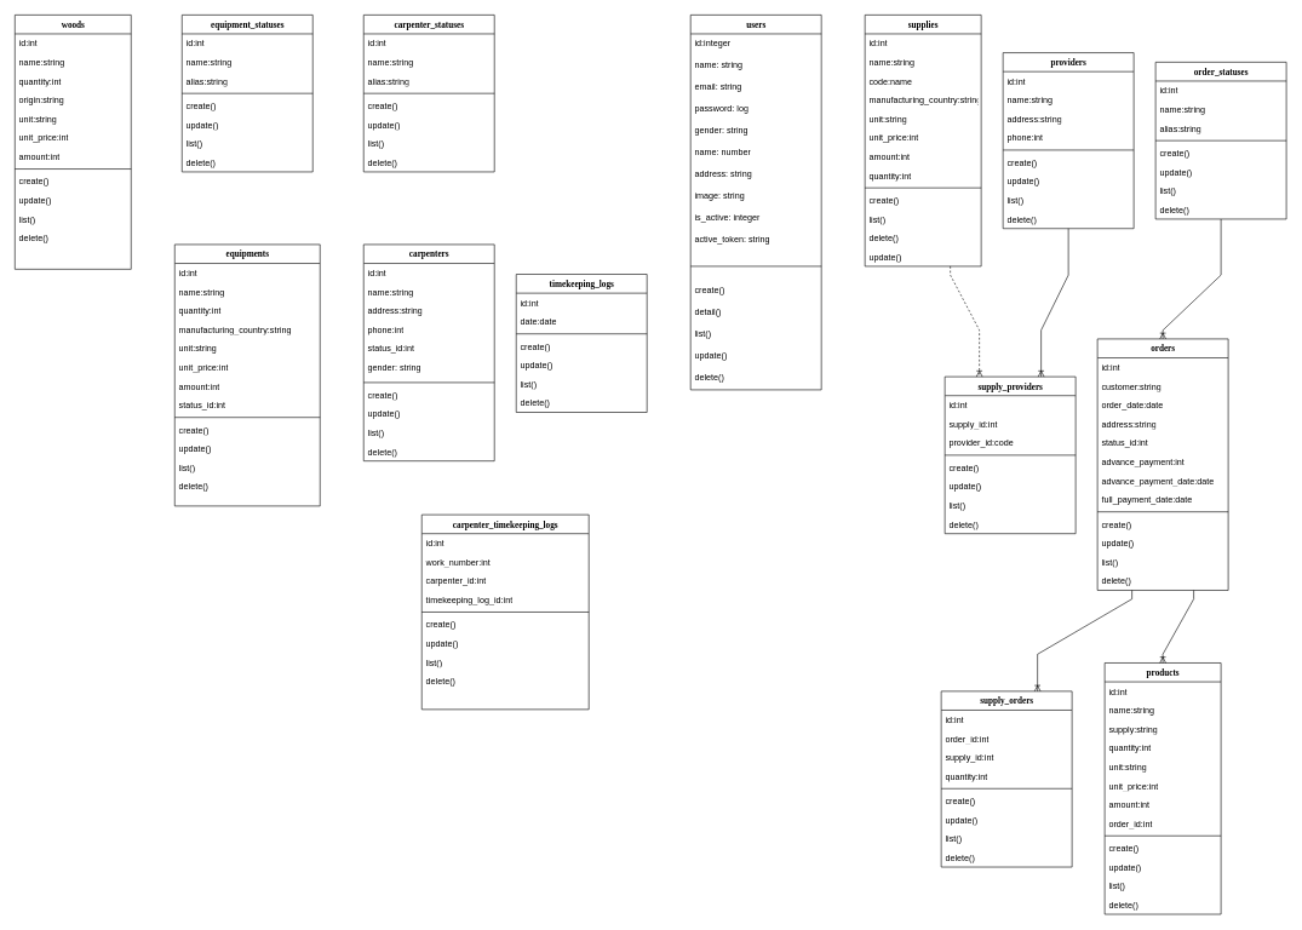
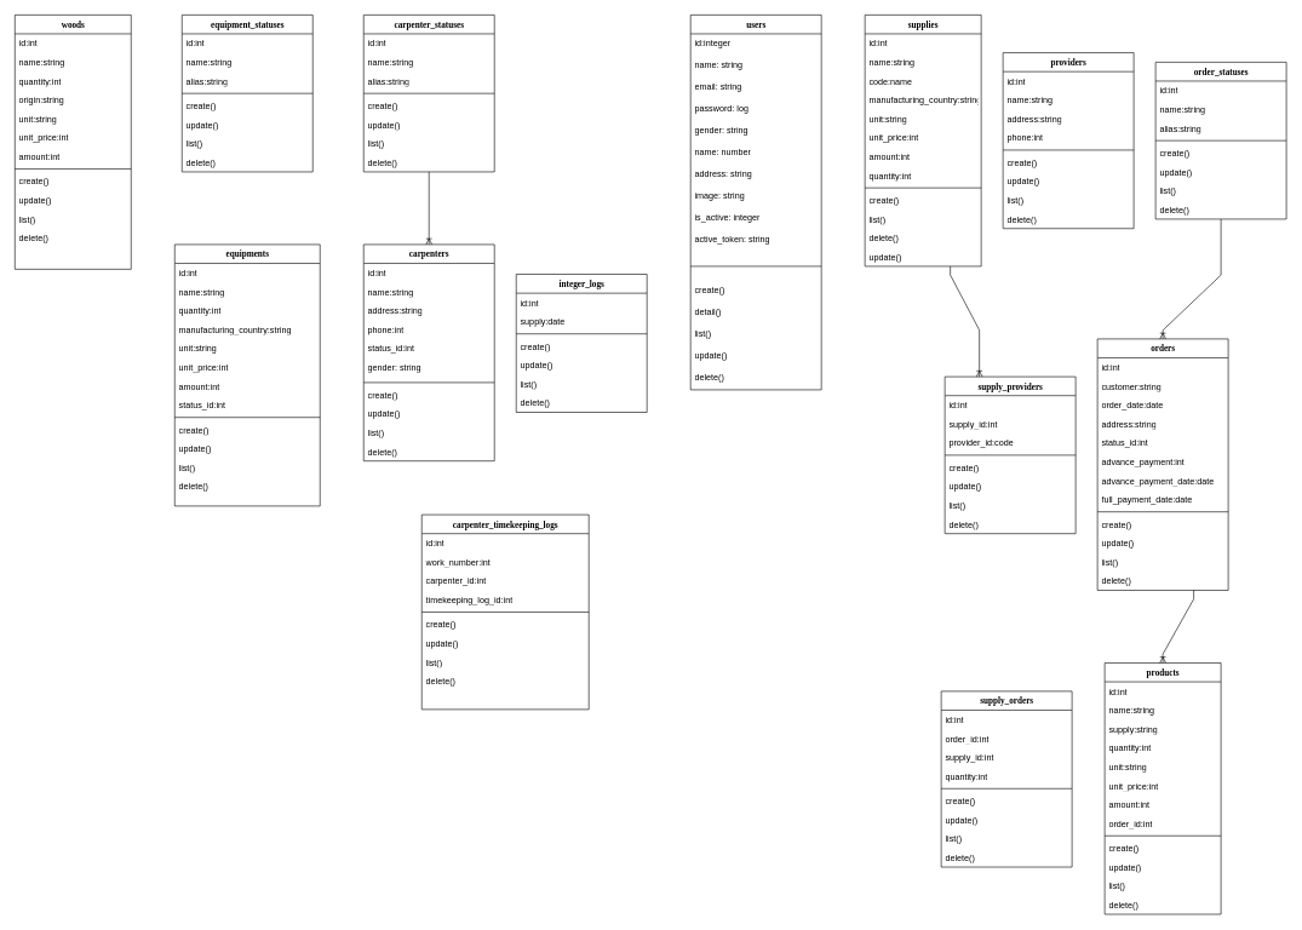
+ <mxCell id="141" value="" style="edgeStyle=entityRelationEdgeStyle;fontSize=12;html=1;endArrow=ERoneToMany;rounded=0;noEdgeStyle=1;orthogonal=1;" edge="1" parent="1" source="132" target="82"><mxGeometry width="100" height="100" relative="1" as="geometry"><mxPoint x="537" y="-1663" as="sourcePoint" /><mxPoint x="637" y="-1763" as="targetPoint" /><Array as="points"><mxPoint x="590" y="248" /><mxPoint x="590" y="324" /></Array></mxGeometry></mxCell>
- <mxCell id="94" value="timekeeping_logs" style="swimlane;html=1;fontStyle=1;align=center;verticalAlign=top;childLayout=stackLayout;horizontal=1;startSize=26;horizontalStack=0;resizeParent=1;resizeLast=0;collapsible=1;marginBottom=0;swimlaneFillColor=#ffffff;rounded=0;shadow=0;comic=0;labelBackgroundColor=none;strokeWidth=1;fillColor=none;fontFamily=Verdana;fontSize=12" vertex="1" parent="1"><mxGeometry x="710" y="377" width="180" height="190" as="geometry" /></mxCell>
+ <mxCell id="94" value="integer_logs" style="swimlane;html=1;fontStyle=1;align=center;verticalAlign=top;childLayout=stackLayout;horizontal=1;startSize=26;horizontalStack=0;resizeParent=1;resizeLast=0;collapsible=1;marginBottom=0;swimlaneFillColor=#ffffff;rounded=0;shadow=0;comic=0;labelBackgroundColor=none;strokeWidth=1;fillColor=none;fontFamily=Verdana;fontSize=12" vertex="1" parent="1"><mxGeometry x="710" y="377" width="180" height="190" as="geometry" /></mxCell>
- <mxCell id="179" value="" style="edgeStyle=entityRelationEdgeStyle;fontSize=12;html=1;endArrow=ERoneToMany;rounded=0;noEdgeStyle=1;orthogonal=1;dashed=1;" edge="1" parent="1" source="16" target="170"><mxGeometry width="100" height="100" relative="1" as="geometry"><mxPoint x="787" y="-1603" as="sourcePoint" /><mxPoint x="887" y="-1703" as="targetPoint" /><Array as="points"><mxPoint x="1307.5" y="378" /><mxPoint x="1347.5" y="454" /></Array></mxGeometry></mxCell>
+ <mxCell id="179" value="" style="edgeStyle=entityRelationEdgeStyle;fontSize=12;html=1;endArrow=ERoneToMany;rounded=0;noEdgeStyle=1;orthogonal=1;" edge="1" parent="1" source="16" target="170"><mxGeometry width="100" height="100" relative="1" as="geometry"><mxPoint x="787" y="-1603" as="sourcePoint" /><mxPoint x="887" y="-1703" as="targetPoint" /><Array as="points"><mxPoint x="1307.5" y="378" /><mxPoint x="1347.5" y="454" /></Array></mxGeometry></mxCell>
- <mxCell id="169" value="" style="edgeStyle=entityRelationEdgeStyle;fontSize=12;html=1;endArrow=ERoneToMany;rounded=0;noEdgeStyle=1;orthogonal=1;" edge="1" parent="1" source="159" target="170"><mxGeometry width="100" height="100" relative="1" as="geometry"><mxPoint x="847" y="-1563" as="sourcePoint" /><mxPoint x="887" y="-1703" as="targetPoint" /><Array as="points"><mxPoint x="1470" y="378" /><mxPoint x="1432.5" y="454" /></Array></mxGeometry></mxCell>
- <mxCell id="96" value="date:date" style="text;html=1;strokeColor=none;fillColor=none;align=left;verticalAlign=top;spacingLeft=4;spacingRight=4;whiteSpace=wrap;overflow=hidden;rotatable=0;points=[[0,0.5],[1,0.5]];portConstraint=eastwest;" vertex="1" parent="94"><mxGeometry y="52" width="180" height="26" as="geometry" /></mxCell>
+ <mxCell id="96" value="supply:date" style="text;html=1;strokeColor=none;fillColor=none;align=left;verticalAlign=top;spacingLeft=4;spacingRight=4;whiteSpace=wrap;overflow=hidden;rotatable=0;points=[[0,0.5],[1,0.5]];portConstraint=eastwest;" vertex="1" parent="94"><mxGeometry y="52" width="180" height="26" as="geometry" /></mxCell>
- <mxCell id="112" value="" style="edgeStyle=entityRelationEdgeStyle;fontSize=12;html=1;endArrow=ERoneToMany;rounded=0;noEdgeStyle=1;orthogonal=1;" edge="1" parent="1" source="57" target="102"><mxGeometry width="100" height="100" relative="1" as="geometry"><mxPoint x="537" y="-1663" as="sourcePoint" /><mxPoint x="637" y="-1763" as="targetPoint" /><Array as="points"><mxPoint x="1557.5" y="824" /><mxPoint x="1427.5" y="900" /></Array></mxGeometry></mxCell>
